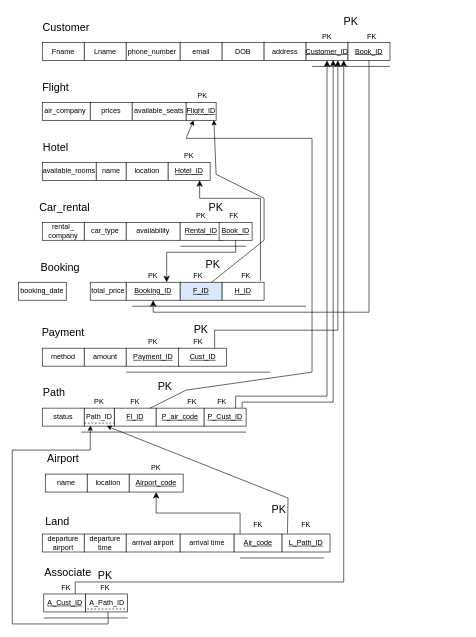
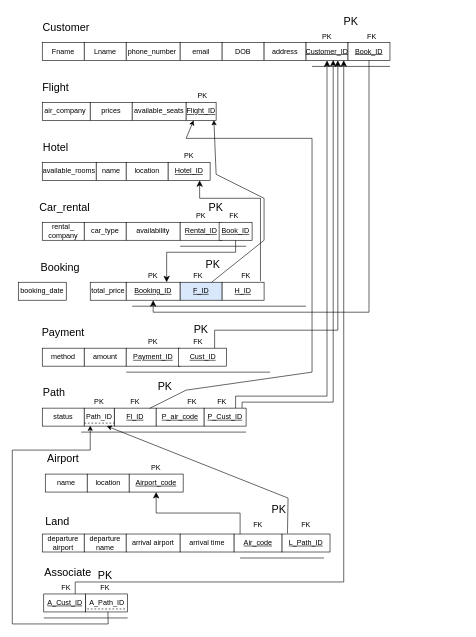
- <mxCell id="64" value="departure time" style="html=1;whiteSpace=wrap;" parent="1" vertex="1"><mxGeometry x="140" y="890" width="70" height="30" as="geometry" /></mxCell>
+ <mxCell id="64" value="departure name" style="html=1;whiteSpace=wrap;" parent="1" vertex="1"><mxGeometry x="140" y="890" width="70" height="30" as="geometry" /></mxCell>
